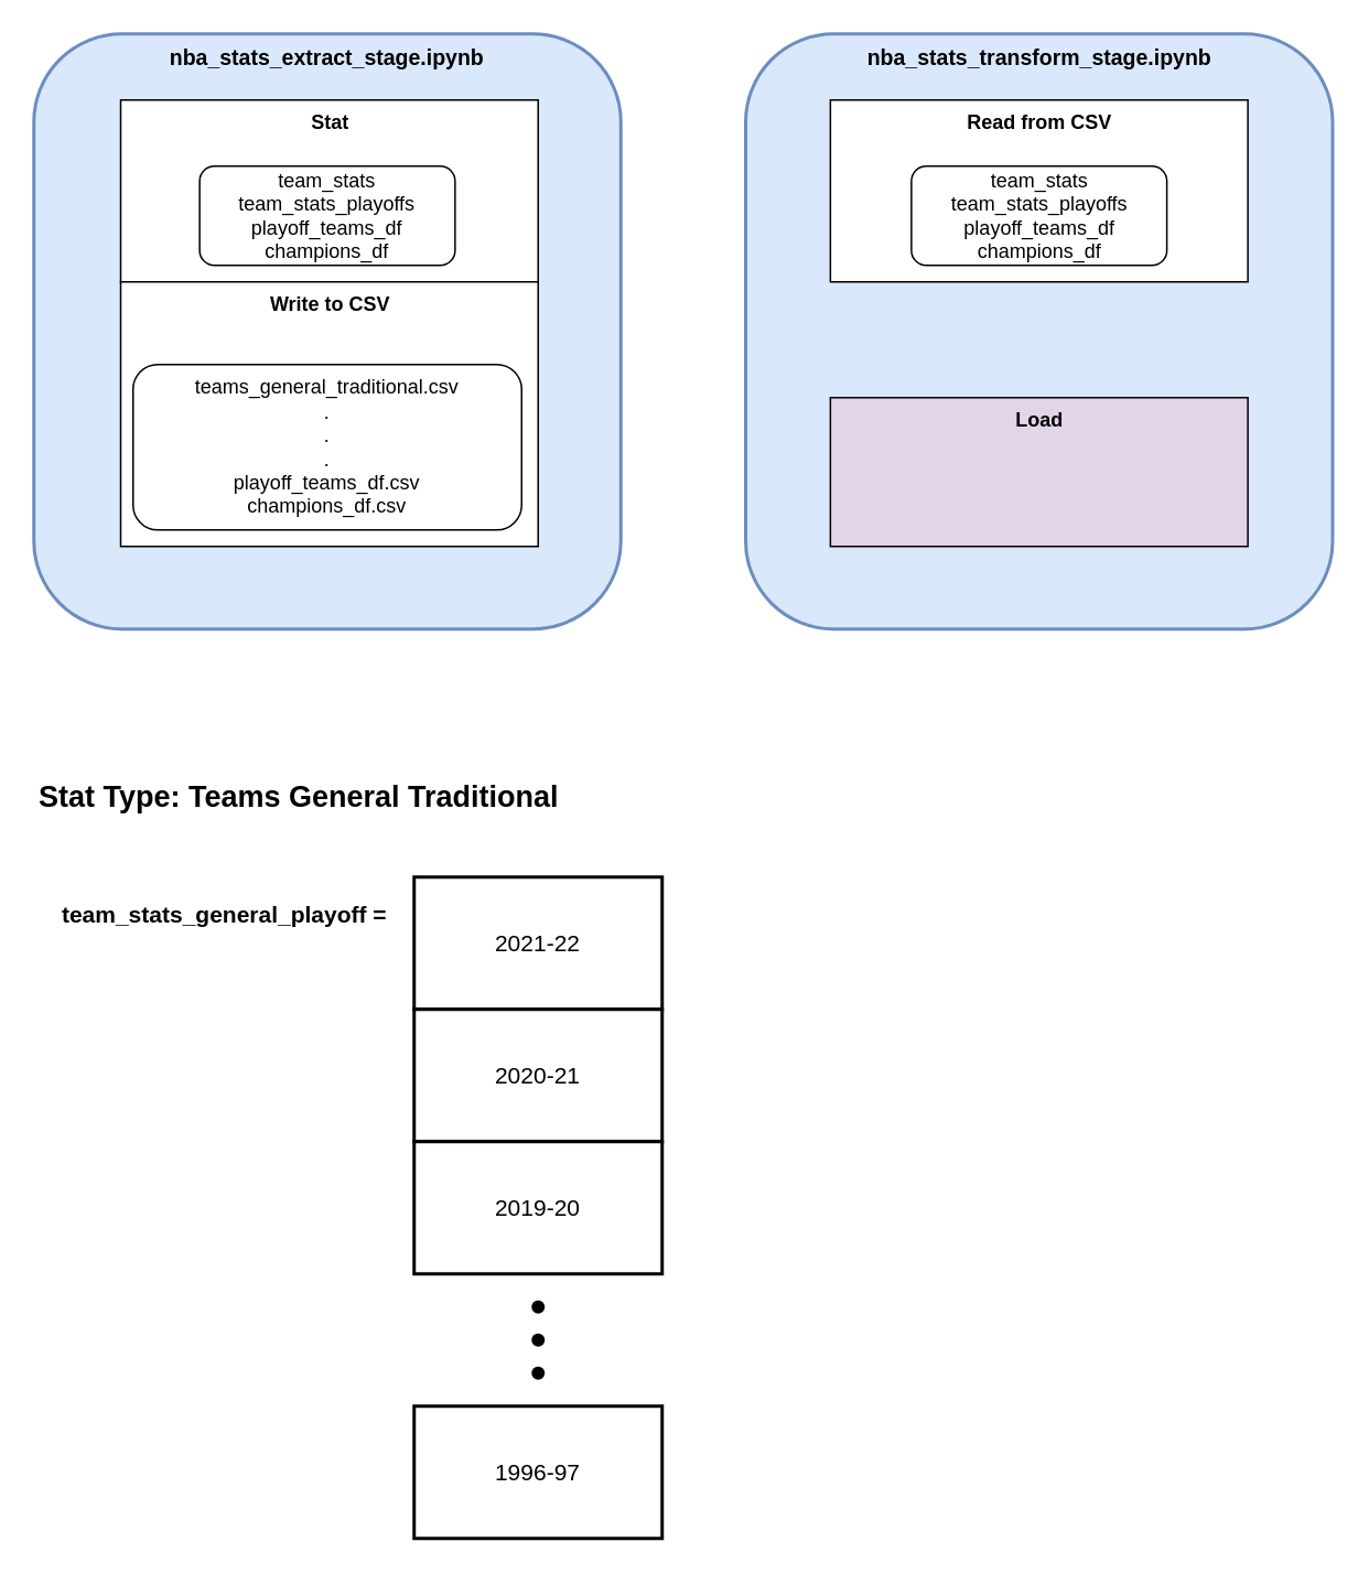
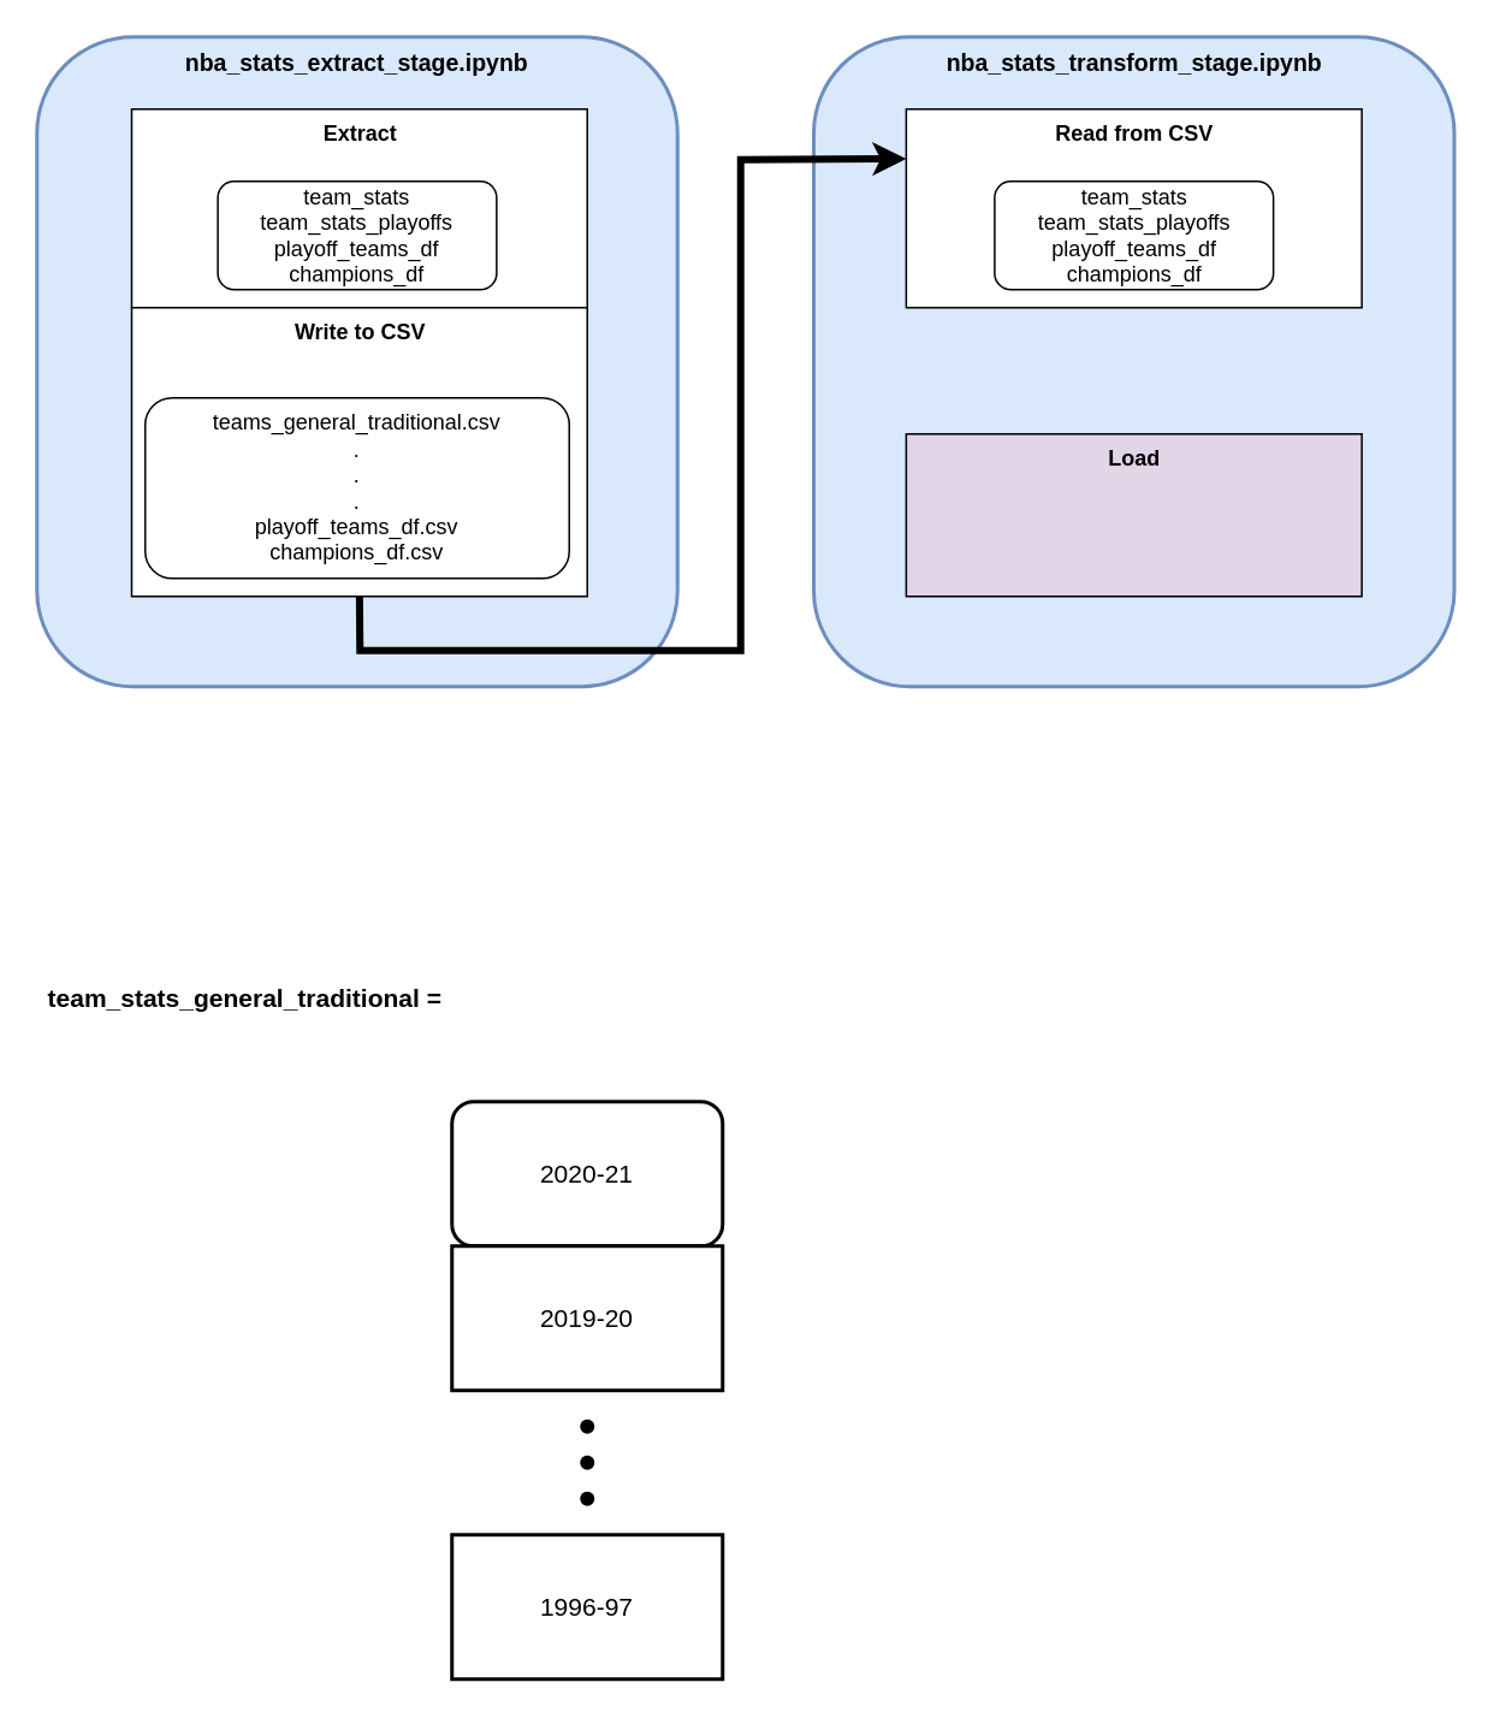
- <mxCell id="4" value="Stat" style="rounded=0;whiteSpace=wrap;html=1;verticalAlign=top;fontStyle=1" parent="1" vertex="1"><mxGeometry x="72.5" y="60" width="252.5" height="110" as="geometry" /></mxCell>
+ <mxCell id="4" value="Extract" style="rounded=0;whiteSpace=wrap;html=1;verticalAlign=top;fontStyle=1" parent="1" vertex="1"><mxGeometry x="72.5" y="60" width="252.5" height="110" as="geometry" /></mxCell>
+ <mxCell id="20" value="" style="endArrow=classic;html=1;rounded=0;fontSize=13;strokeWidth=4;entryX=0;entryY=0.25;entryDx=0;entryDy=0;exitX=0.5;exitY=1;exitDx=0;exitDy=0;" parent="1" target="17" edge="1" source="5"><mxGeometry width="50" height="50" relative="1" as="geometry"><mxPoint x="415" y="330" as="sourcePoint" /><mxPoint x="627.5" y="65" as="targetPoint" /><Array as="points"><mxPoint x="199" y="360" /><mxPoint x="410" y="360" /><mxPoint x="410" y="88" /></Array></mxGeometry></mxCell>
- <mxCell id="8" value="&lt;font style=&quot;font-size: 18px&quot;&gt;Stat Type: Teams General Traditional&lt;/font&gt;" style="text;strokeColor=none;fillColor=none;html=1;fontSize=24;fontStyle=1;verticalAlign=middle;align=center;labelBorderColor=none;" parent="1" vertex="1"><mxGeometry x="20" y="460" width="320" height="40" as="geometry" /></mxCell>
- <mxCell id="16" value="&lt;font style=&quot;font-size: 14px&quot;&gt;team_stats_general_playoff =&lt;/font&gt;" style="text;strokeColor=none;fillColor=none;html=1;fontSize=24;fontStyle=1;verticalAlign=middle;align=center;labelBorderColor=none;" parent="1" vertex="1"><mxGeometry x="20" y="530" width="230" height="40" as="geometry" /></mxCell>
+ <mxCell id="16" value="&lt;font style=&quot;font-size: 14px&quot;&gt;team_stats_general_traditional =&lt;/font&gt;" style="text;strokeColor=none;fillColor=none;html=1;fontSize=24;fontStyle=1;verticalAlign=middle;align=center;labelBorderColor=none;" parent="1" vertex="1"><mxGeometry x="20" y="530" width="230" height="40" as="geometry" /></mxCell>
- <mxCell id="9" value="2021-22" style="rounded=0;whiteSpace=wrap;html=1;labelBorderColor=none;fontSize=14;strokeWidth=2;gradientColor=none;" parent="1" vertex="1"><mxGeometry x="250" y="530" width="150" height="80" as="geometry" /></mxCell>
- <mxCell id="10" value="2020-21" style="rounded=0;whiteSpace=wrap;html=1;labelBorderColor=none;fontSize=14;strokeWidth=2;gradientColor=none;" parent="1" vertex="1"><mxGeometry x="250" y="610" width="150" height="80" as="geometry" /></mxCell>
+ <mxCell id="10" value="2020-21" style="whiteSpace=wrap;html=1;labelBorderColor=none;fontSize=14;strokeWidth=2;gradientColor=none;rounded=1;" parent="1" vertex="1"><mxGeometry x="250" y="610" width="150" height="80" as="geometry" /></mxCell>
